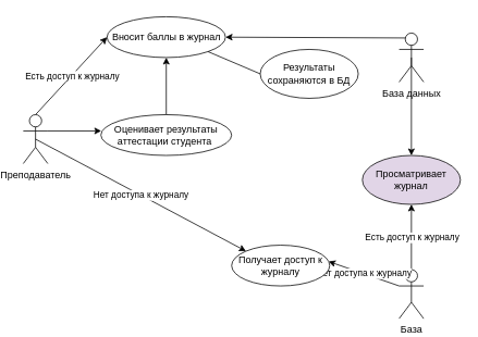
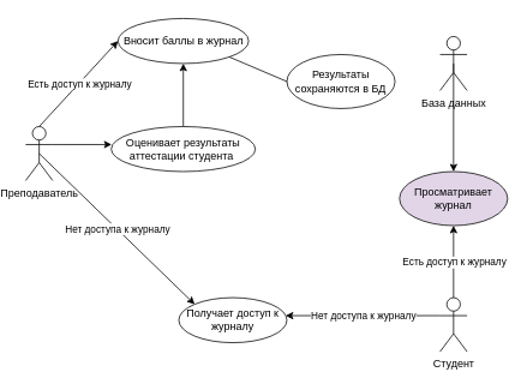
- <mxCell id="9" value="" style="endArrow=classic;html=1;rounded=0;exitX=0.25;exitY=0.1;exitDx=0;exitDy=0;exitPerimeter=0;entryX=1;entryY=0.5;entryDx=0;entryDy=0;" edge="1" parent="1" source="4" target="8"><mxGeometry width="50" height="50" relative="1" as="geometry"><mxPoint x="300" y="220" as="sourcePoint" /><mxPoint x="350" y="170" as="targetPoint" /></mxGeometry></mxCell>
- <mxCell id="22" value="Получает доступ к журналу" style="ellipse;whiteSpace=wrap;html=1;" vertex="1" parent="1"><mxGeometry x="275" y="300" width="120" height="50" as="geometry" /></mxCell>
+ <mxCell id="22" value="Получает доступ к журналу" style="ellipse;whiteSpace=wrap;html=1;" vertex="1" parent="1"><mxGeometry x="190" y="330" width="120" height="50" as="geometry" /></mxCell>
- <mxCell id="2" value="База" style="shape=umlActor;verticalLabelPosition=bottom;verticalAlign=top;html=1;outlineConnect=0;" vertex="1" parent="1"><mxGeometry x="480" y="330" width="30" height="60" as="geometry" /></mxCell>
+ <mxCell id="2" value="Студент" style="shape=umlActor;verticalLabelPosition=bottom;verticalAlign=top;html=1;outlineConnect=0;" vertex="1" parent="1"><mxGeometry x="480" y="330" width="30" height="60" as="geometry" /></mxCell>
